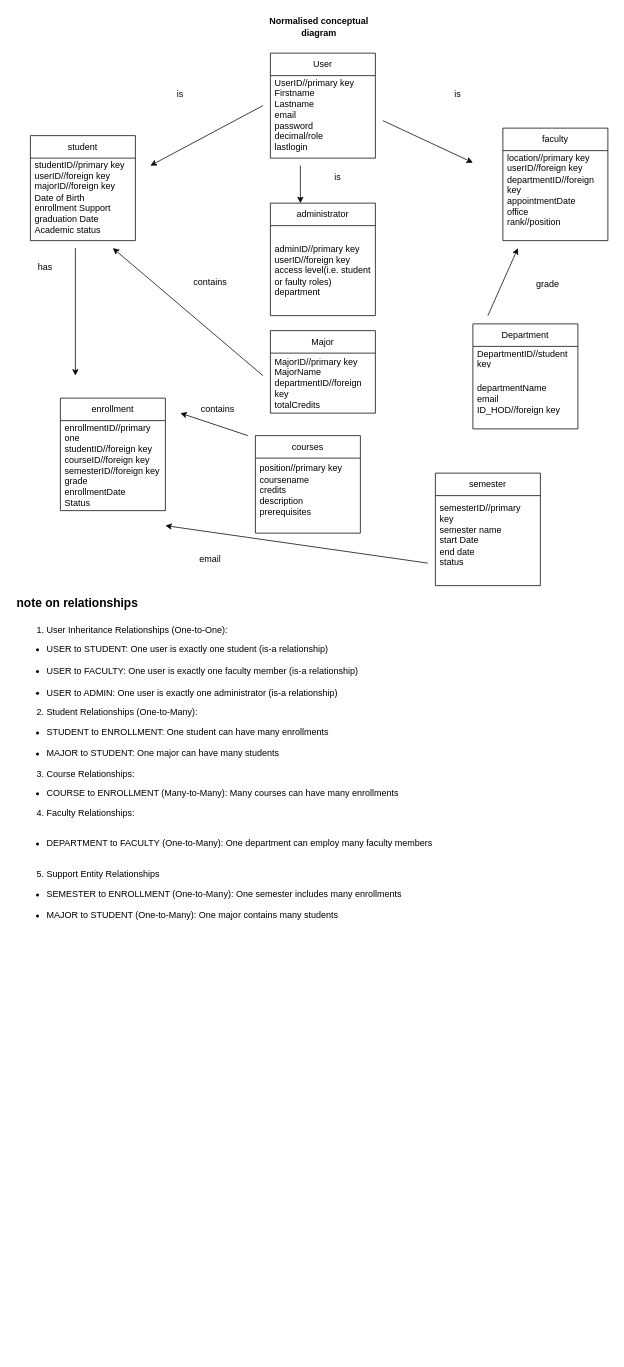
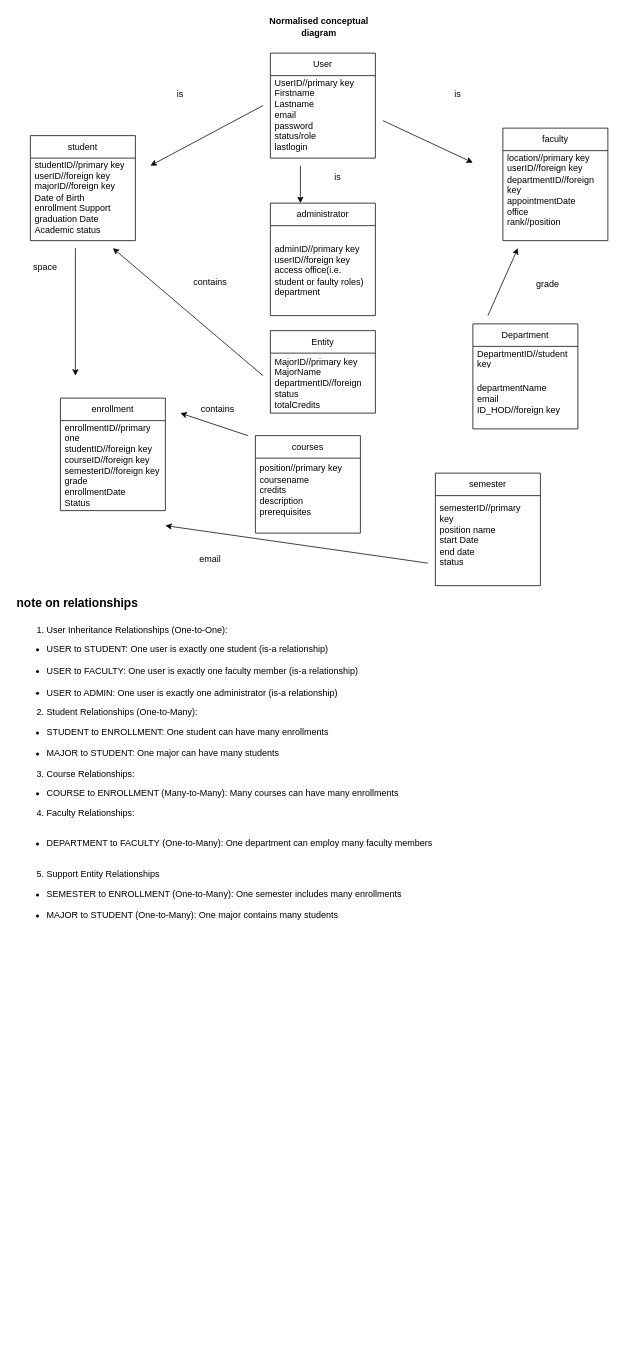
- <mxCell id="3" value="UserID//primary key&lt;div&gt;Firstname&lt;/div&gt;&lt;div&gt;Lastname&lt;/div&gt;&lt;div&gt;email&lt;/div&gt;&lt;div&gt;password&lt;/div&gt;&lt;div&gt;decimal/role&lt;/div&gt;&lt;div&gt;lastlogin&lt;/div&gt;&lt;div&gt;&lt;br&gt;&lt;/div&gt;" style="text;strokeColor=none;fillColor=none;align=left;verticalAlign=middle;spacingLeft=4;spacingRight=4;overflow=hidden;points=[[0,0.5],[1,0.5]];portConstraint=eastwest;rotatable=0;whiteSpace=wrap;html=1;" vertex="1" parent="2"><mxGeometry y="30" width="140" height="110" as="geometry" /></mxCell>
+ <mxCell id="3" value="UserID//primary key&lt;div&gt;Firstname&lt;/div&gt;&lt;div&gt;Lastname&lt;/div&gt;&lt;div&gt;email&lt;/div&gt;&lt;div&gt;password&lt;/div&gt;&lt;div&gt;status/role&lt;/div&gt;&lt;div&gt;lastlogin&lt;/div&gt;&lt;div&gt;&lt;br&gt;&lt;/div&gt;" style="text;strokeColor=none;fillColor=none;align=left;verticalAlign=middle;spacingLeft=4;spacingRight=4;overflow=hidden;points=[[0,0.5],[1,0.5]];portConstraint=eastwest;rotatable=0;whiteSpace=wrap;html=1;" vertex="1" parent="2"><mxGeometry y="30" width="140" height="110" as="geometry" /></mxCell>
- <mxCell id="31" value="has" style="text;html=1;align=center;verticalAlign=middle;whiteSpace=wrap;rounded=0;" vertex="1" parent="1"><mxGeometry x="30" y="340" width="60" height="30" as="geometry" /></mxCell>
+ <mxCell id="31" value="space" style="text;html=1;align=center;verticalAlign=middle;whiteSpace=wrap;rounded=0;" vertex="1" parent="1"><mxGeometry x="30" y="340" width="60" height="30" as="geometry" /></mxCell>
- <mxCell id="9" value="adminID//primary key&lt;div&gt;userID//foreign key&lt;/div&gt;&lt;div&gt;access level(i.e. student or faulty roles)&lt;/div&gt;&lt;div&gt;department&lt;/div&gt;" style="text;strokeColor=none;fillColor=none;align=left;verticalAlign=middle;spacingLeft=4;spacingRight=4;overflow=hidden;points=[[0,0.5],[1,0.5]];portConstraint=eastwest;rotatable=0;whiteSpace=wrap;html=1;" vertex="1" parent="8"><mxGeometry y="30" width="140" height="120" as="geometry" /></mxCell>
+ <mxCell id="9" value="adminID//primary key&lt;div&gt;userID//foreign key&lt;/div&gt;&lt;div&gt;access office(i.e. student or faulty roles)&lt;/div&gt;&lt;div&gt;department&lt;/div&gt;" style="text;strokeColor=none;fillColor=none;align=left;verticalAlign=middle;spacingLeft=4;spacingRight=4;overflow=hidden;points=[[0,0.5],[1,0.5]];portConstraint=eastwest;rotatable=0;whiteSpace=wrap;html=1;" vertex="1" parent="8"><mxGeometry y="30" width="140" height="120" as="geometry" /></mxCell>
- <mxCell id="10" value="Major" style="swimlane;fontStyle=0;childLayout=stackLayout;horizontal=1;startSize=30;horizontalStack=0;resizeParent=1;resizeParentMax=0;resizeLast=0;collapsible=1;marginBottom=0;whiteSpace=wrap;html=1;" vertex="1" parent="1"><mxGeometry x="360" y="440" width="140" height="110" as="geometry" /></mxCell>
+ <mxCell id="10" value="Entity" style="swimlane;fontStyle=0;childLayout=stackLayout;horizontal=1;startSize=30;horizontalStack=0;resizeParent=1;resizeParentMax=0;resizeLast=0;collapsible=1;marginBottom=0;whiteSpace=wrap;html=1;" vertex="1" parent="1"><mxGeometry x="360" y="440" width="140" height="110" as="geometry" /></mxCell>
- <mxCell id="11" value="MajorID//primary key&lt;div&gt;MajorName&lt;/div&gt;&lt;div&gt;departmentID//foreign key&lt;/div&gt;&lt;div&gt;totalCredits&lt;/div&gt;" style="text;strokeColor=none;fillColor=none;align=left;verticalAlign=middle;spacingLeft=4;spacingRight=4;overflow=hidden;points=[[0,0.5],[1,0.5]];portConstraint=eastwest;rotatable=0;whiteSpace=wrap;html=1;" vertex="1" parent="10"><mxGeometry y="30" width="140" height="80" as="geometry" /></mxCell>
+ <mxCell id="11" value="MajorID//primary key&lt;div&gt;MajorName&lt;/div&gt;&lt;div&gt;departmentID//foreign status&lt;/div&gt;&lt;div&gt;totalCredits&lt;/div&gt;" style="text;strokeColor=none;fillColor=none;align=left;verticalAlign=middle;spacingLeft=4;spacingRight=4;overflow=hidden;points=[[0,0.5],[1,0.5]];portConstraint=eastwest;rotatable=0;whiteSpace=wrap;html=1;" vertex="1" parent="10"><mxGeometry y="30" width="140" height="80" as="geometry" /></mxCell>
- <mxCell id="18" value="semesterID//primary key&lt;div&gt;semester name&lt;/div&gt;&lt;div&gt;&lt;div&gt;start Date&lt;/div&gt;&lt;div&gt;end date&lt;/div&gt;&lt;div&gt;status&lt;/div&gt;&lt;div&gt;&lt;br&gt;&lt;/div&gt;&lt;/div&gt;" style="text;strokeColor=none;fillColor=none;align=left;verticalAlign=middle;spacingLeft=4;spacingRight=4;overflow=hidden;points=[[0,0.5],[1,0.5]];portConstraint=eastwest;rotatable=0;whiteSpace=wrap;html=1;" vertex="1" parent="17"><mxGeometry y="30" width="140" height="120" as="geometry" /></mxCell>
+ <mxCell id="18" value="semesterID//primary key&lt;div&gt;position name&lt;/div&gt;&lt;div&gt;&lt;div&gt;start Date&lt;/div&gt;&lt;div&gt;end date&lt;/div&gt;&lt;div&gt;status&lt;/div&gt;&lt;div&gt;&lt;br&gt;&lt;/div&gt;&lt;/div&gt;" style="text;strokeColor=none;fillColor=none;align=left;verticalAlign=middle;spacingLeft=4;spacingRight=4;overflow=hidden;points=[[0,0.5],[1,0.5]];portConstraint=eastwest;rotatable=0;whiteSpace=wrap;html=1;" vertex="1" parent="17"><mxGeometry y="30" width="140" height="120" as="geometry" /></mxCell>
